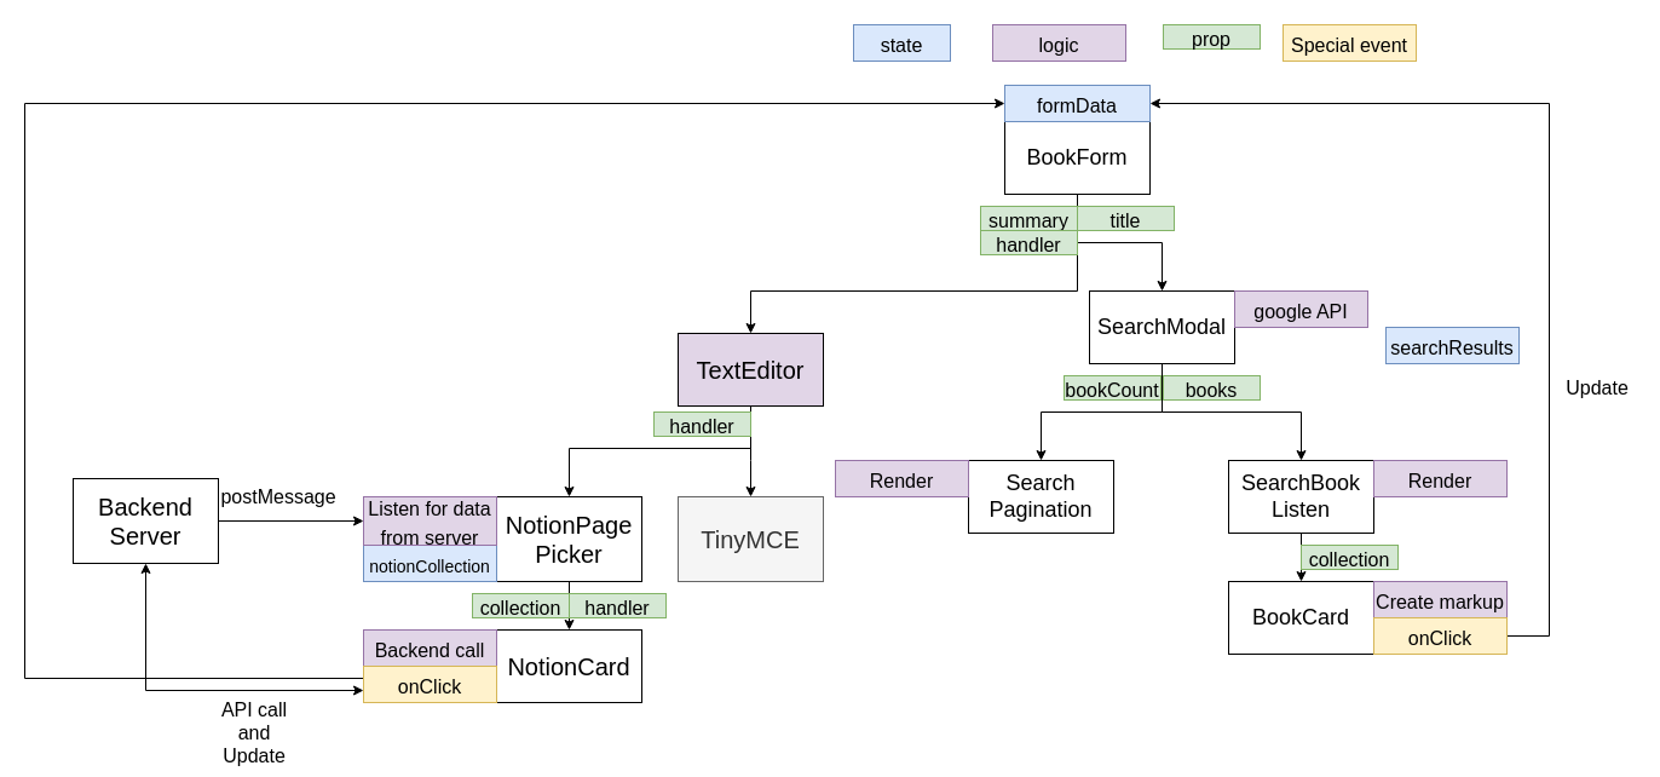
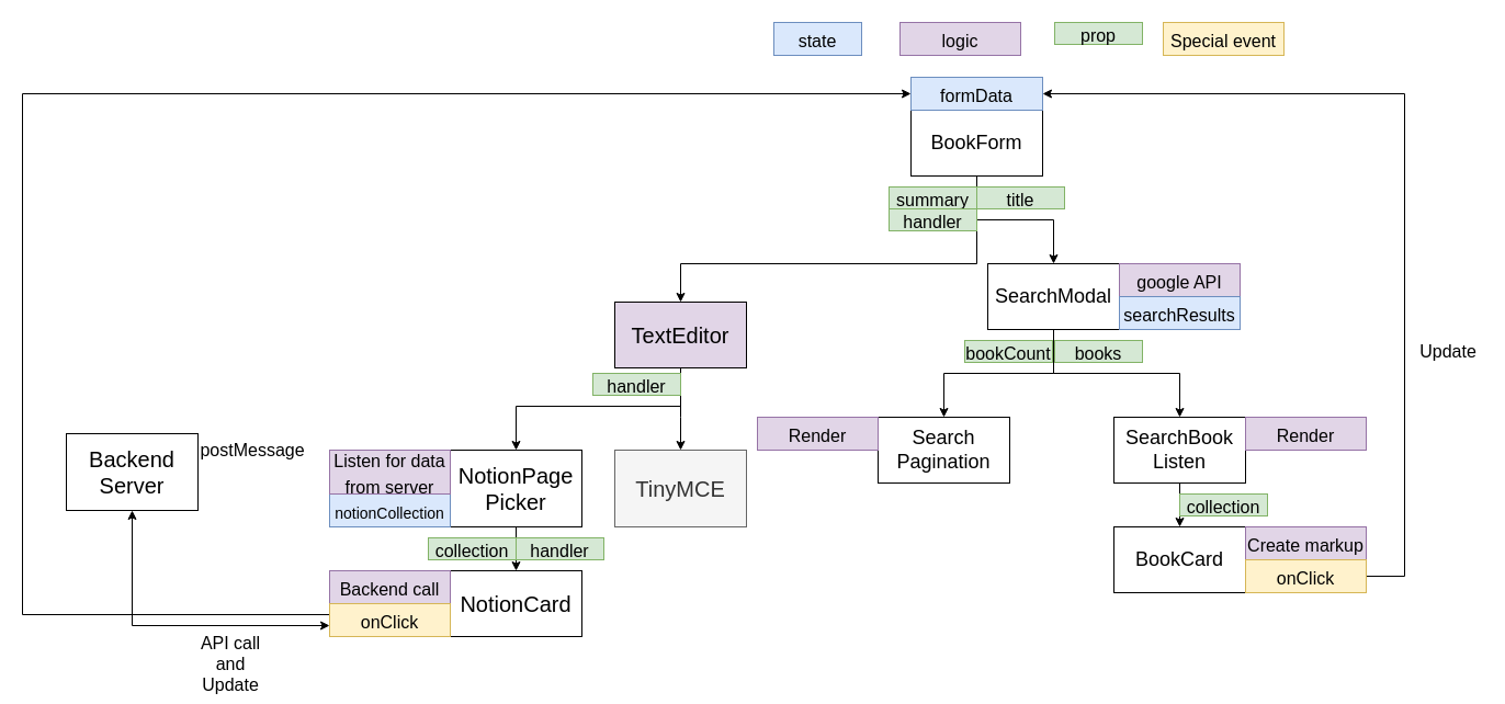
- <mxCell id="13" value="&lt;span style=&quot;font-size: 16px;&quot;&gt;searchResults&lt;/span&gt;" style="rounded=0;whiteSpace=wrap;html=1;fontSize=20;fillColor=#dae8fc;strokeColor=#6c8ebf;" parent="1" vertex="1"><mxGeometry x="1145" y="270" width="110" height="30" as="geometry" /></mxCell>
+ <mxCell id="13" value="&lt;span style=&quot;font-size: 16px;&quot;&gt;searchResults&lt;/span&gt;" style="rounded=0;whiteSpace=wrap;html=1;fontSize=20;fillColor=#dae8fc;strokeColor=#6c8ebf;" parent="1" vertex="1"><mxGeometry x="1020" y="270" width="110" height="30" as="geometry" /></mxCell>
- <mxCell id="40" style="edgeStyle=orthogonalEdgeStyle;rounded=0;orthogonalLoop=1;jettySize=auto;html=1;entryX=0;entryY=0.5;entryDx=0;entryDy=0;fontSize=16;startArrow=none;startFill=0;endArrow=classic;endFill=1;" parent="1" source="41" target="39" edge="1"><mxGeometry relative="1" as="geometry" /></mxCell>
